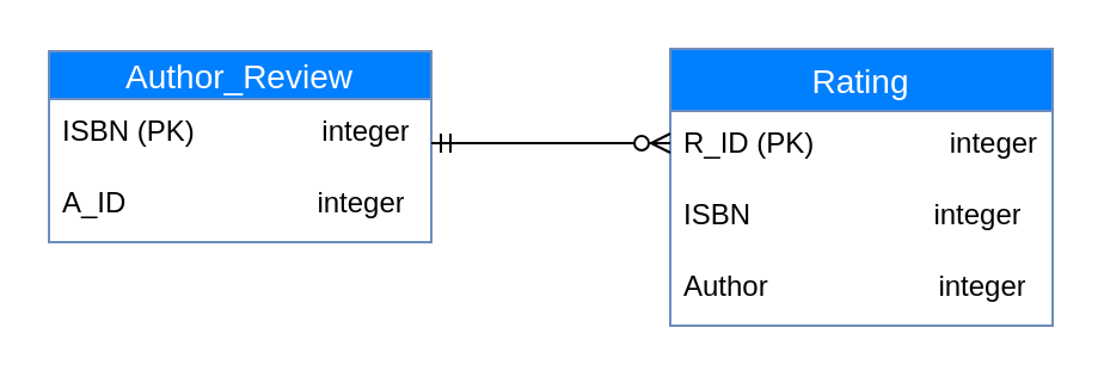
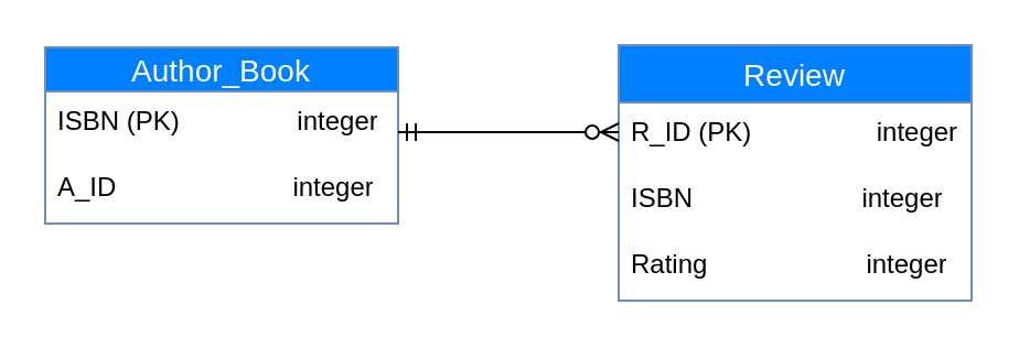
- <mxCell id="2" value="Author_Review" style="swimlane;fontStyle=0;childLayout=stackLayout;horizontal=1;startSize=20;horizontalStack=0;resizeParent=1;resizeParentMax=0;resizeLast=0;collapsible=1;marginBottom=0;align=center;fontSize=14;fillStyle=solid;fillColor=#007FFF;strokeColor=#6c8ebf;fontColor=#FFFFFF;labelBackgroundColor=none;" vertex="1" parent="1"><mxGeometry x="20" y="21" width="160" height="80" as="geometry" /></mxCell>
+ <mxCell id="2" value="Author_Book" style="swimlane;fontStyle=0;childLayout=stackLayout;horizontal=1;startSize=20;horizontalStack=0;resizeParent=1;resizeParentMax=0;resizeLast=0;collapsible=1;marginBottom=0;align=center;fontSize=14;fillStyle=solid;fillColor=#007FFF;strokeColor=#6c8ebf;fontColor=#FFFFFF;labelBackgroundColor=none;" vertex="1" parent="1"><mxGeometry x="20" y="21" width="160" height="80" as="geometry" /></mxCell>
- <mxCell id="5" value="Rating" style="swimlane;fontStyle=0;childLayout=stackLayout;horizontal=1;startSize=26;horizontalStack=0;resizeParent=1;resizeParentMax=0;resizeLast=0;collapsible=1;marginBottom=0;align=center;fontSize=14;fillColor=#007FFF;strokeColor=#6c8ebf;fontColor=#FFFFFF;" vertex="1" parent="1"><mxGeometry x="280" y="20" width="160" height="116" as="geometry" /></mxCell>
+ <mxCell id="5" value="Review" style="swimlane;fontStyle=0;childLayout=stackLayout;horizontal=1;startSize=26;horizontalStack=0;resizeParent=1;resizeParentMax=0;resizeLast=0;collapsible=1;marginBottom=0;align=center;fontSize=14;fillColor=#007FFF;strokeColor=#6c8ebf;fontColor=#FFFFFF;" vertex="1" parent="1"><mxGeometry x="280" y="20" width="160" height="116" as="geometry" /></mxCell>
- <mxCell id="8" value="Author&lt;span style=&quot;white-space: pre;&quot;&gt;&#09;&lt;/span&gt;&lt;span style=&quot;white-space: pre;&quot;&gt;&#09;&lt;/span&gt;&lt;span style=&quot;white-space: pre;&quot;&gt;&#09;&lt;/span&gt;integer" style="text;strokeColor=none;fillColor=none;spacingLeft=4;spacingRight=4;overflow=hidden;rotatable=0;points=[[0,0.5],[1,0.5]];portConstraint=eastwest;fontSize=12;whiteSpace=wrap;html=1;" vertex="1" parent="5"><mxGeometry y="86" width="160" height="30" as="geometry" /></mxCell>
+ <mxCell id="8" value="Rating&lt;span style=&quot;white-space: pre;&quot;&gt;&#09;&lt;/span&gt;&lt;span style=&quot;white-space: pre;&quot;&gt;&#09;&lt;/span&gt;&lt;span style=&quot;white-space: pre;&quot;&gt;&#09;&lt;/span&gt;integer" style="text;strokeColor=none;fillColor=none;spacingLeft=4;spacingRight=4;overflow=hidden;rotatable=0;points=[[0,0.5],[1,0.5]];portConstraint=eastwest;fontSize=12;whiteSpace=wrap;html=1;" vertex="1" parent="5"><mxGeometry y="86" width="160" height="30" as="geometry" /></mxCell>
